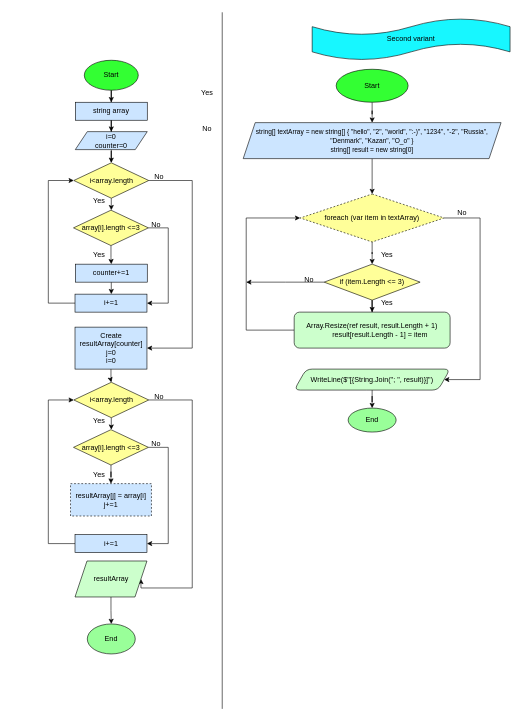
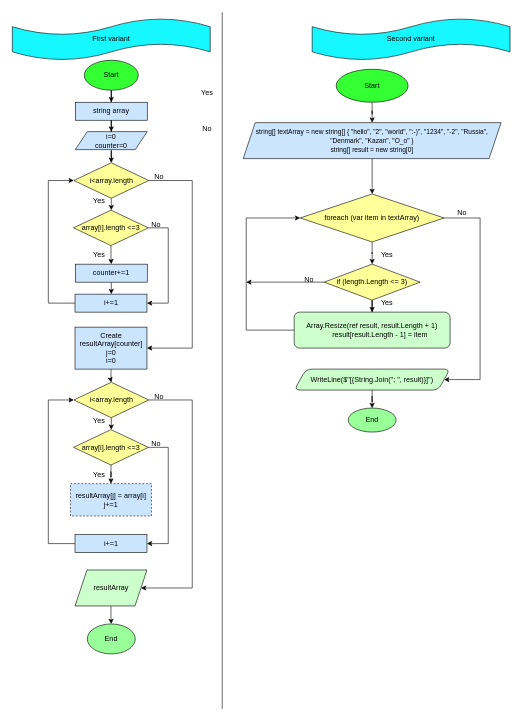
+ <mxCell id="4" value="First variant" style="shape=tape;whiteSpace=wrap;html=1;fillColor=#17F7FF;" vertex="1" parent="1"><mxGeometry x="20" y="30" width="330" height="70" as="geometry" /></mxCell>
- <mxCell id="51" value="foreach (var item in textArray)" style="rhombus;whiteSpace=wrap;html=1;fillColor=#FFFF99;dashed=1;" vertex="1" parent="1"><mxGeometry x="500" y="323" width="240" height="80" as="geometry" /></mxCell>
+ <mxCell id="51" value="foreach (var item in textArray)" style="rhombus;whiteSpace=wrap;html=1;fillColor=#FFFF99;" vertex="1" parent="1"><mxGeometry x="500" y="323" width="240" height="80" as="geometry" /></mxCell>
- <mxCell id="54" value="if (item.Length &amp;lt;= 3)" style="rhombus;whiteSpace=wrap;html=1;fillColor=#FFFF99;" vertex="1" parent="1"><mxGeometry x="540" y="440" width="160" height="60" as="geometry" /></mxCell>
+ <mxCell id="54" value="if (length.Length &amp;lt;= 3)" style="rhombus;whiteSpace=wrap;html=1;fillColor=#FFFF99;" vertex="1" parent="1"><mxGeometry x="540" y="440" width="160" height="60" as="geometry" /></mxCell>
- <mxCell id="42" value="resultArray" style="shape=parallelogram;perimeter=parallelogramPerimeter;whiteSpace=wrap;html=1;fixedSize=1;fillColor=#CCFFCC;" vertex="1" parent="1"><mxGeometry x="124.5" y="935" width="120" height="60" as="geometry" /></mxCell>
+ <mxCell id="42" value="resultArray" style="shape=parallelogram;perimeter=parallelogramPerimeter;whiteSpace=wrap;html=1;fixedSize=1;fillColor=#CCFFCC;" vertex="1" parent="1"><mxGeometry x="124.5" y="950" width="120" height="60" as="geometry" /></mxCell>
